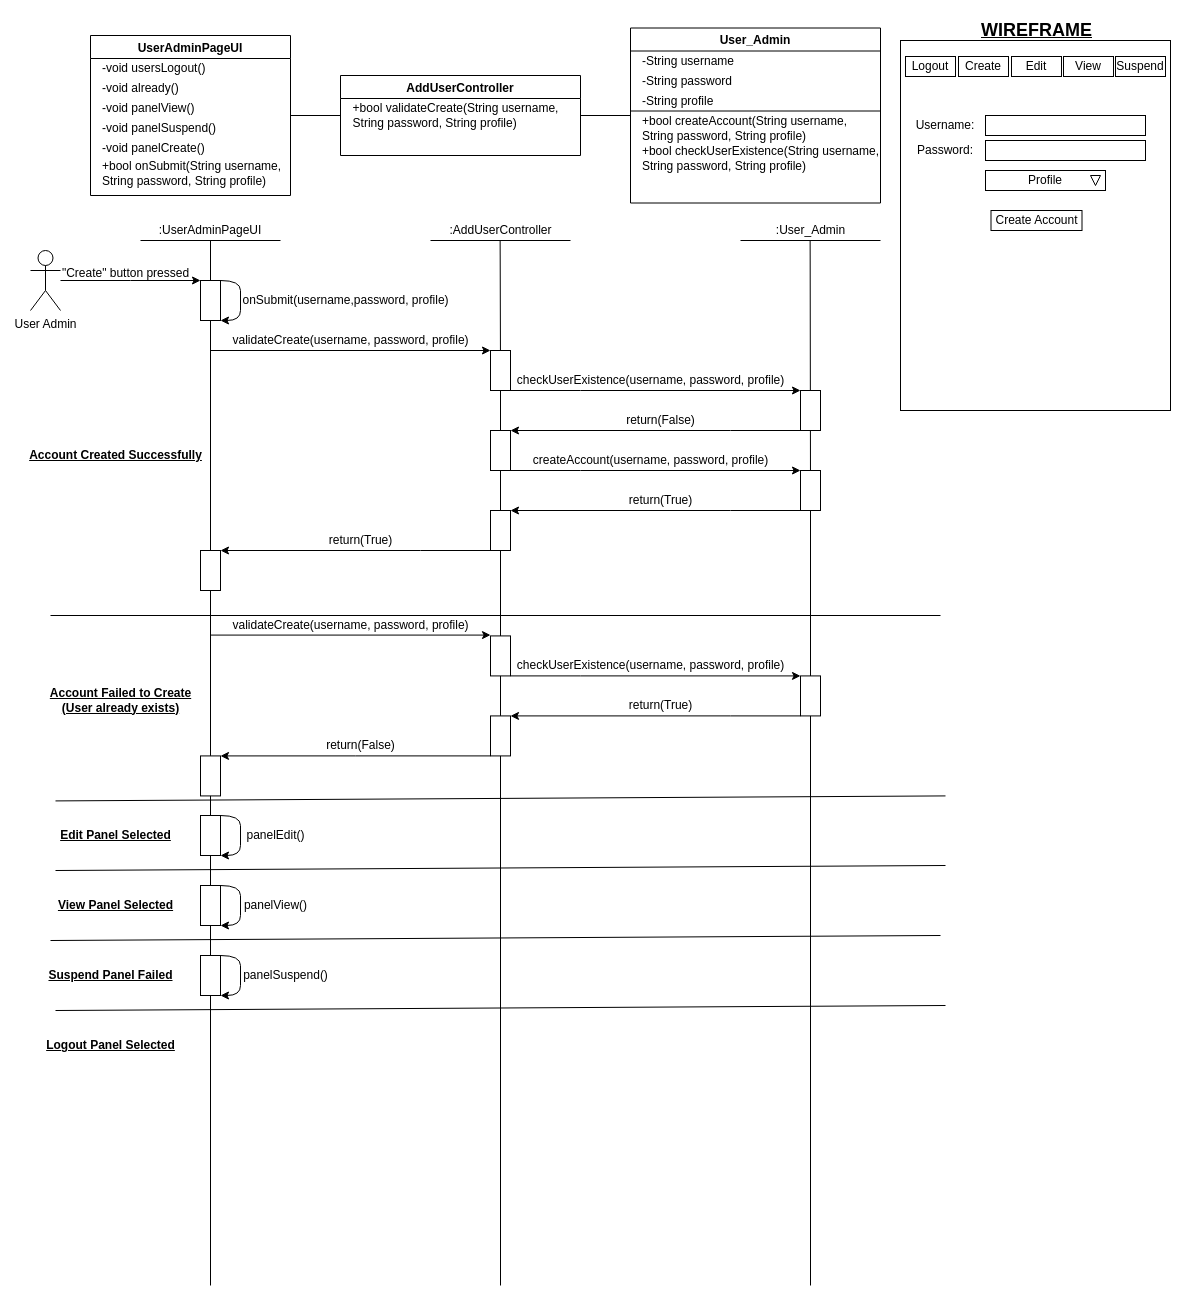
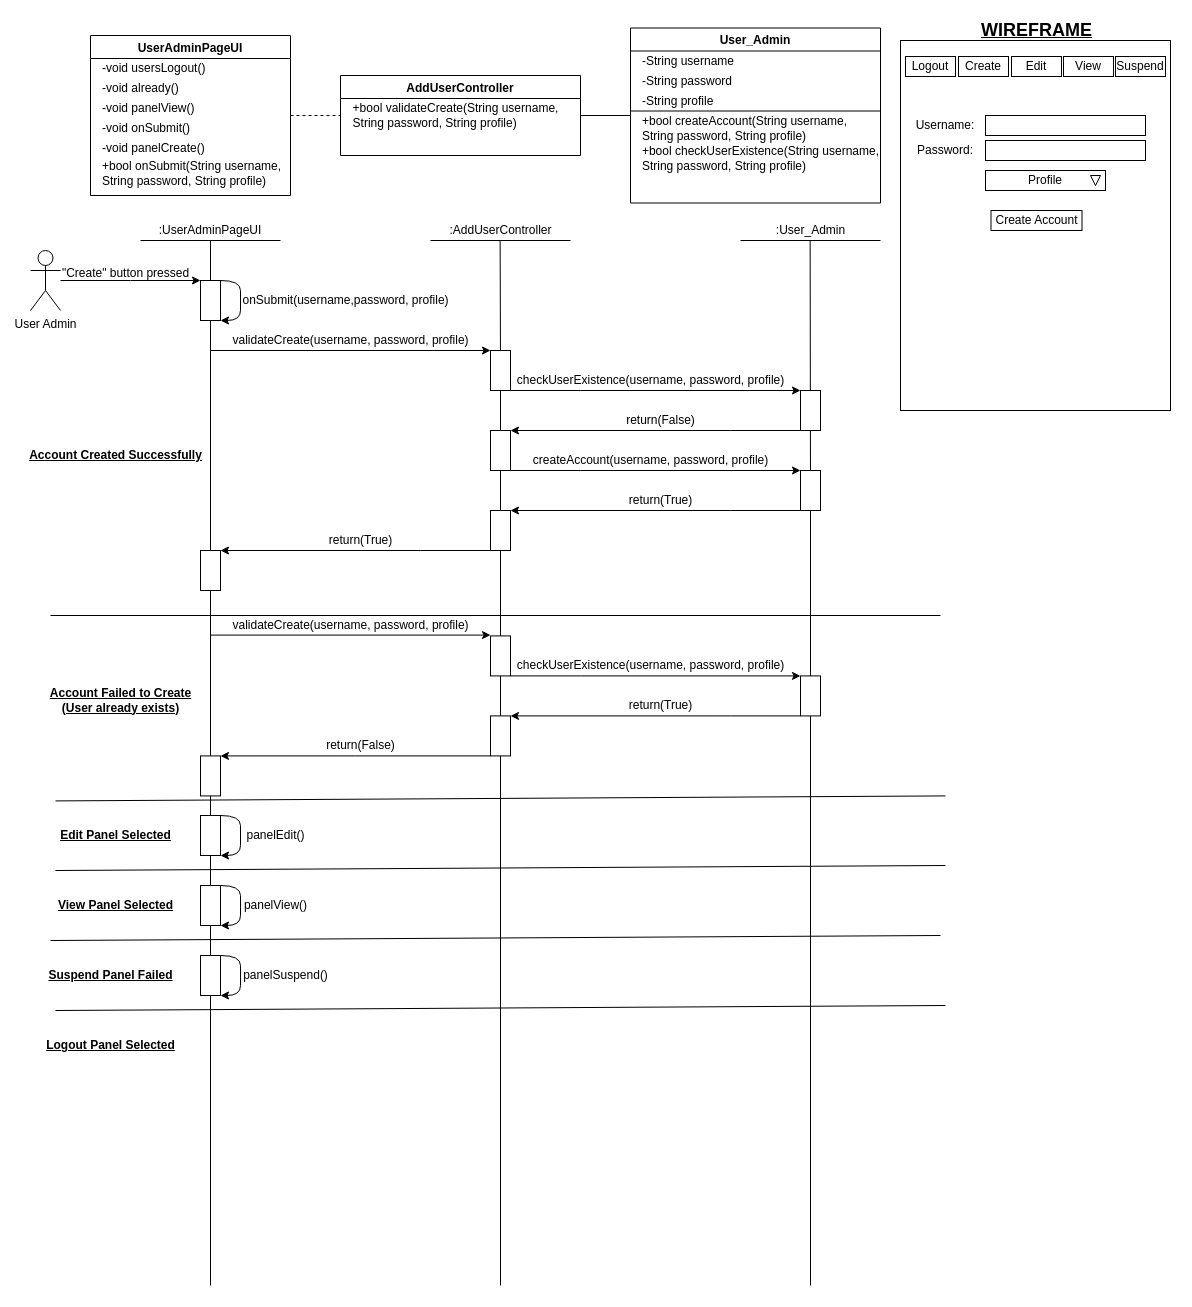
- <mxCell id="18" value="" style="endArrow=none;html=1;rounded=0;exitX=1;exitY=0.5;exitDx=0;exitDy=0;entryX=0;entryY=0.5;entryDx=0;entryDy=0;" parent="1" source="2" target="9" edge="1"><mxGeometry width="50" height="50" relative="1" as="geometry"><mxPoint x="580" y="345" as="sourcePoint" /><mxPoint x="630" y="295" as="targetPoint" /></mxGeometry></mxCell>
+ <mxCell id="18" value="" style="endArrow=none;html=1;rounded=0;exitX=1;exitY=0.5;exitDx=0;exitDy=0;entryX=0;entryY=0.5;entryDx=0;entryDy=0;dashed=1;" parent="1" source="2" target="9" edge="1"><mxGeometry width="50" height="50" relative="1" as="geometry"><mxPoint x="580" y="345" as="sourcePoint" /><mxPoint x="630" y="295" as="targetPoint" /></mxGeometry></mxCell>
- <mxCell id="7" value="-void panelSuspend()" style="text;html=1;align=left;verticalAlign=middle;resizable=0;points=[];autosize=1;strokeColor=none;fillColor=none;" parent="2" vertex="1"><mxGeometry x="10" y="83" width="130" height="20" as="geometry" /></mxCell>
+ <mxCell id="7" value="-void onSubmit()" style="text;html=1;align=left;verticalAlign=middle;resizable=0;points=[];autosize=1;strokeColor=none;fillColor=none;" parent="2" vertex="1"><mxGeometry x="10" y="83" width="130" height="20" as="geometry" /></mxCell>
